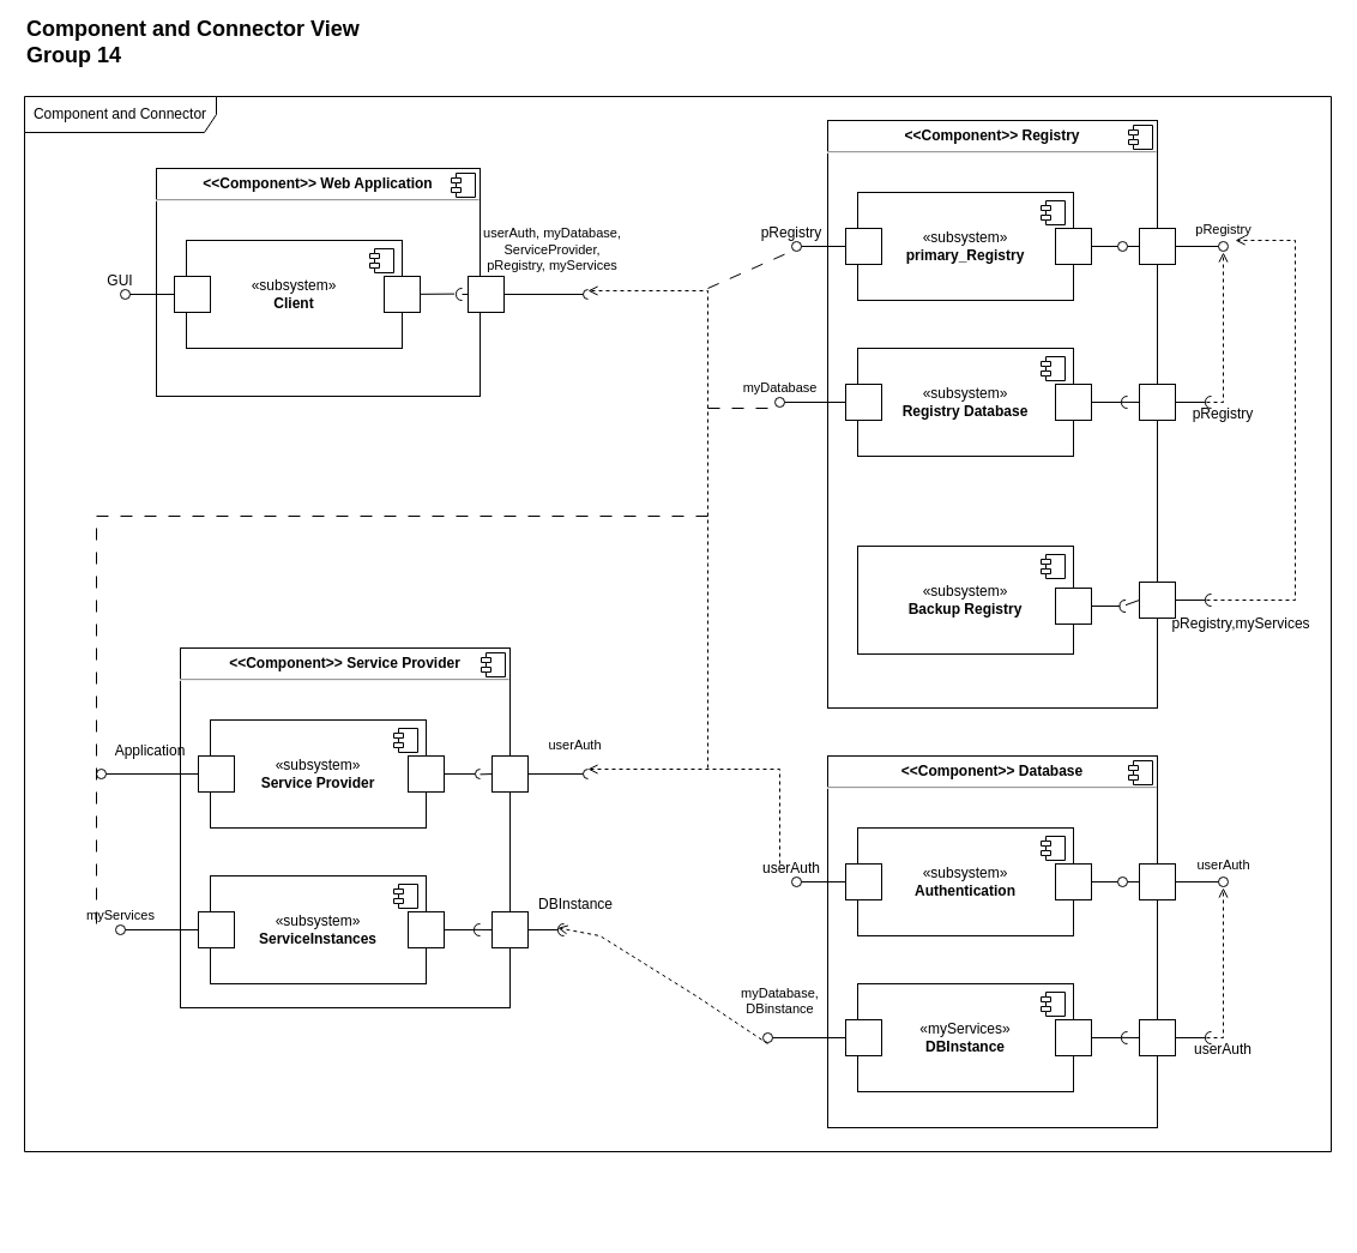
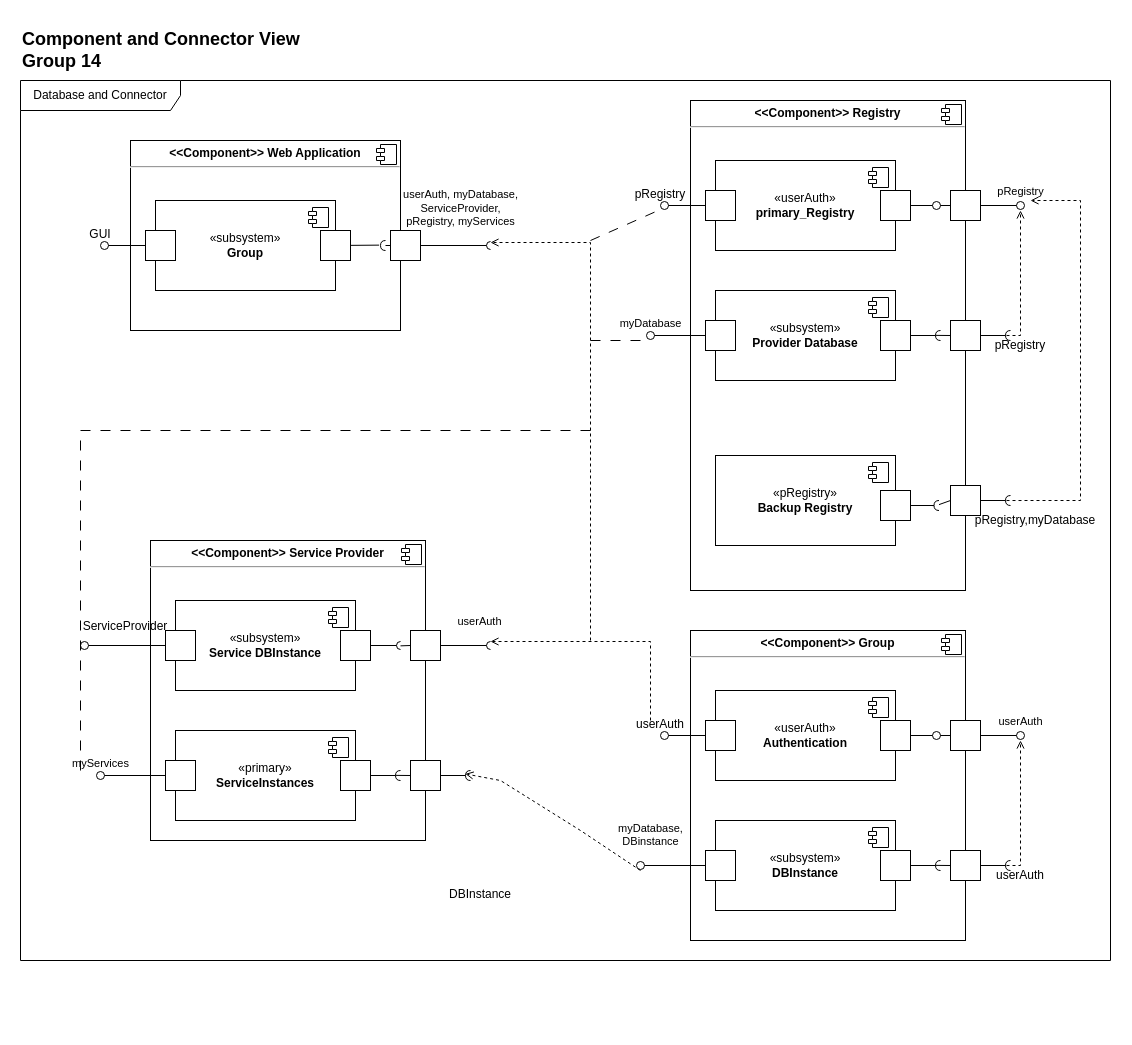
- <mxCell id="123" value="&lt;font style=&quot;font-size: 18px;&quot;&gt;&lt;b&gt;Component and Connector View&lt;br&gt;Group 14&lt;/b&gt;&lt;/font&gt;" style="text;html=1;align=left;verticalAlign=middle;resizable=0;points=[];autosize=1;strokeColor=none;fillColor=none;" vertex="1" parent="1"><mxGeometry x="20" y="5" width="300" height="60" as="geometry" /></mxCell>
+ <mxCell id="123" value="&lt;font style=&quot;font-size: 18px;&quot;&gt;&lt;b&gt;Component and Connector View&lt;br&gt;Group 14&lt;/b&gt;&lt;/font&gt;" style="text;html=1;align=left;verticalAlign=middle;resizable=0;points=[];autosize=1;strokeColor=none;fillColor=none;" vertex="1" parent="1"><mxGeometry x="20" y="20" width="300" height="60" as="geometry" /></mxCell>
- <mxCell id="2" value="Component and Connector" style="shape=umlFrame;whiteSpace=wrap;html=1;pointerEvents=0;recursiveResize=0;container=1;collapsible=0;width=160;" vertex="1" parent="1"><mxGeometry x="20" y="80" width="1090" height="880" as="geometry" /></mxCell>
+ <mxCell id="2" value="Database and Connector" style="shape=umlFrame;whiteSpace=wrap;html=1;pointerEvents=0;recursiveResize=0;container=1;collapsible=0;width=160;" vertex="1" parent="1"><mxGeometry x="20" y="80" width="1090" height="880" as="geometry" /></mxCell>
- <mxCell id="5" value="«subsystem»&lt;br&gt;&lt;b&gt;primary_Registry&lt;/b&gt;" style="html=1;dropTarget=0;whiteSpace=wrap;" vertex="1" parent="2"><mxGeometry x="695" y="80" width="180" height="90" as="geometry" /></mxCell>
+ <mxCell id="5" value="«userAuth»&lt;br&gt;&lt;b&gt;primary_Registry&lt;/b&gt;" style="html=1;dropTarget=0;whiteSpace=wrap;" vertex="1" parent="2"><mxGeometry x="695" y="80" width="180" height="90" as="geometry" /></mxCell>
- <mxCell id="76" value="«subsystem»&lt;br&gt;&lt;b&gt;Client&lt;/b&gt;" style="html=1;dropTarget=0;whiteSpace=wrap;" vertex="1" parent="2"><mxGeometry x="135" y="120" width="180" height="90" as="geometry" /></mxCell>
+ <mxCell id="76" value="«subsystem»&lt;br&gt;&lt;b&gt;Group&lt;/b&gt;" style="html=1;dropTarget=0;whiteSpace=wrap;" vertex="1" parent="2"><mxGeometry x="135" y="120" width="180" height="90" as="geometry" /></mxCell>
- <mxCell id="10" value="«subsystem»&lt;br&gt;&lt;b&gt;Registry Database&lt;/b&gt;" style="html=1;dropTarget=0;whiteSpace=wrap;" vertex="1" parent="2"><mxGeometry x="695" y="210" width="180" height="90" as="geometry" /></mxCell>
+ <mxCell id="10" value="«subsystem»&lt;br&gt;&lt;b&gt;Provider Database&lt;/b&gt;" style="html=1;dropTarget=0;whiteSpace=wrap;" vertex="1" parent="2"><mxGeometry x="695" y="210" width="180" height="90" as="geometry" /></mxCell>
- <mxCell id="16" value="«subsystem»&lt;br&gt;&lt;b&gt;Backup Registry&lt;/b&gt;" style="html=1;dropTarget=0;whiteSpace=wrap;" vertex="1" parent="2"><mxGeometry x="695" y="375" width="180" height="90" as="geometry" /></mxCell>
+ <mxCell id="16" value="«pRegistry»&lt;br&gt;&lt;b&gt;Backup Registry&lt;/b&gt;" style="html=1;dropTarget=0;whiteSpace=wrap;" vertex="1" parent="2"><mxGeometry x="695" y="375" width="180" height="90" as="geometry" /></mxCell>
- <mxCell id="70" value="pRegistry,myServices&lt;br&gt;" style="text;html=1;strokeColor=none;fillColor=none;align=center;verticalAlign=middle;whiteSpace=wrap;rounded=0;" vertex="1" parent="2"><mxGeometry x="985" y="425" width="60" height="30" as="geometry" /></mxCell>
+ <mxCell id="70" value="pRegistry,myDatabase&lt;br&gt;" style="text;html=1;strokeColor=none;fillColor=none;align=center;verticalAlign=middle;whiteSpace=wrap;rounded=0;" vertex="1" parent="2"><mxGeometry x="985" y="425" width="60" height="30" as="geometry" /></mxCell>
- <mxCell id="111" value="Application" style="text;html=1;strokeColor=none;fillColor=none;align=center;verticalAlign=middle;whiteSpace=wrap;rounded=0;" vertex="1" parent="2"><mxGeometry x="75" y="531" width="60" height="30" as="geometry" /></mxCell>
+ <mxCell id="111" value="ServiceProvider" style="text;html=1;strokeColor=none;fillColor=none;align=center;verticalAlign=middle;whiteSpace=wrap;rounded=0;" vertex="1" parent="2"><mxGeometry x="75" y="531" width="60" height="30" as="geometry" /></mxCell>
- <mxCell id="33" value="&lt;p style=&quot;margin:0px;margin-top:6px;text-align:center;&quot;&gt;&lt;b&gt;&amp;lt;&amp;lt;Component&amp;gt;&amp;gt; Database&lt;/b&gt;&lt;/p&gt;&lt;hr&gt;&lt;p style=&quot;margin:0px;margin-left:8px;&quot;&gt;&lt;br&gt;&lt;/p&gt;" style="align=left;overflow=fill;html=1;dropTarget=0;whiteSpace=wrap;" vertex="1" parent="2"><mxGeometry x="670" y="550" width="275" height="310" as="geometry" /></mxCell>
+ <mxCell id="33" value="&lt;p style=&quot;margin:0px;margin-top:6px;text-align:center;&quot;&gt;&lt;b&gt;&amp;lt;&amp;lt;Component&amp;gt;&amp;gt; Group&lt;/b&gt;&lt;/p&gt;&lt;hr&gt;&lt;p style=&quot;margin:0px;margin-left:8px;&quot;&gt;&lt;br&gt;&lt;/p&gt;" style="align=left;overflow=fill;html=1;dropTarget=0;whiteSpace=wrap;" vertex="1" parent="2"><mxGeometry x="670" y="550" width="275" height="310" as="geometry" /></mxCell>
- <mxCell id="90" value="«subsystem»&lt;br&gt;&lt;b&gt;Service Provider&lt;/b&gt;" style="html=1;dropTarget=0;whiteSpace=wrap;" vertex="1" parent="2"><mxGeometry x="155" y="520" width="180" height="90" as="geometry" /></mxCell>
+ <mxCell id="90" value="«subsystem»&lt;br&gt;&lt;b&gt;Service DBInstance&lt;/b&gt;" style="html=1;dropTarget=0;whiteSpace=wrap;" vertex="1" parent="2"><mxGeometry x="155" y="520" width="180" height="90" as="geometry" /></mxCell>
- <mxCell id="35" value="«subsystem»&lt;br&gt;&lt;b&gt;Authentication&lt;/b&gt;" style="html=1;dropTarget=0;whiteSpace=wrap;" vertex="1" parent="2"><mxGeometry x="695" y="610" width="180" height="90" as="geometry" /></mxCell>
+ <mxCell id="35" value="«userAuth»&lt;br&gt;&lt;b&gt;Authentication&lt;/b&gt;" style="html=1;dropTarget=0;whiteSpace=wrap;" vertex="1" parent="2"><mxGeometry x="695" y="610" width="180" height="90" as="geometry" /></mxCell>
- <mxCell id="112" value="DBInstance" style="text;html=1;strokeColor=none;fillColor=none;align=center;verticalAlign=middle;whiteSpace=wrap;rounded=0;" vertex="1" parent="2"><mxGeometry x="430" y="659" width="60" height="30" as="geometry" /></mxCell>
+ <mxCell id="112" value="DBInstance" style="text;html=1;strokeColor=none;fillColor=none;align=center;verticalAlign=middle;whiteSpace=wrap;rounded=0;" vertex="1" parent="2"><mxGeometry x="430" y="799" width="60" height="30" as="geometry" /></mxCell>
- <mxCell id="95" value="«subsystem»&lt;br&gt;&lt;b&gt;ServiceInstances&lt;br&gt;&lt;/b&gt;" style="html=1;dropTarget=0;whiteSpace=wrap;" vertex="1" parent="2"><mxGeometry x="155" y="650" width="180" height="90" as="geometry" /></mxCell>
+ <mxCell id="95" value="«primary»&lt;br&gt;&lt;b&gt;ServiceInstances&lt;br&gt;&lt;/b&gt;" style="html=1;dropTarget=0;whiteSpace=wrap;" vertex="1" parent="2"><mxGeometry x="155" y="650" width="180" height="90" as="geometry" /></mxCell>
- <mxCell id="40" value="«myServices»&lt;br&gt;&lt;b&gt;DBInstance&lt;br&gt;&lt;/b&gt;" style="html=1;dropTarget=0;whiteSpace=wrap;" vertex="1" parent="2"><mxGeometry x="695" y="740" width="180" height="90" as="geometry" /></mxCell>
+ <mxCell id="40" value="«subsystem»&lt;br&gt;&lt;b&gt;DBInstance&lt;br&gt;&lt;/b&gt;" style="html=1;dropTarget=0;whiteSpace=wrap;" vertex="1" parent="2"><mxGeometry x="695" y="740" width="180" height="90" as="geometry" /></mxCell>
